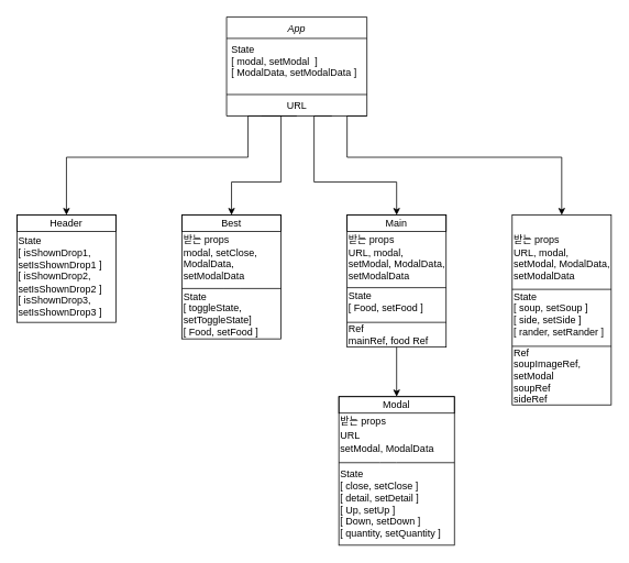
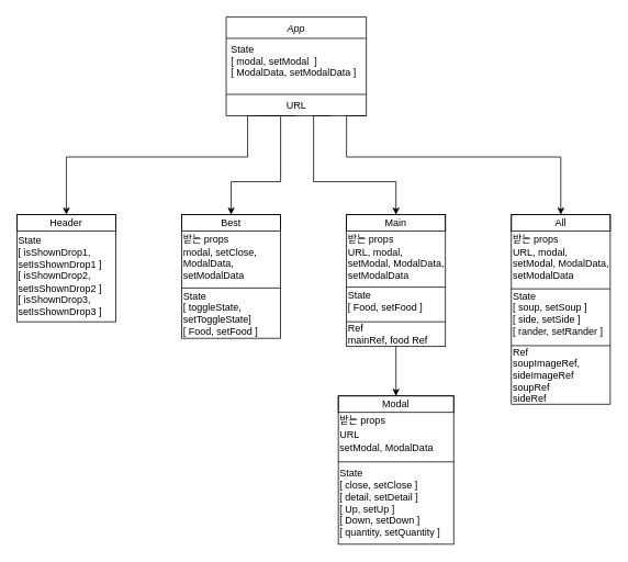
+ <mxCell id="18" value="All" style="text;html=1;fillColor=none;align=center;verticalAlign=middle;whiteSpace=wrap;rounded=0;strokeColor=#000000;" parent="1" vertex="1"><mxGeometry x="620" y="260" width="120" height="20" as="geometry" /></mxCell>
- <mxCell id="35" value="Ref&lt;br&gt;soupImageRef, setModal&lt;br&gt;soupRef&lt;br&gt;sideRef" style="text;html=1;strokeColor=none;fillColor=none;align=left;verticalAlign=middle;whiteSpace=wrap;rounded=0;" parent="1" vertex="1"><mxGeometry x="620" y="420" width="120" height="70" as="geometry" /></mxCell>
+ <mxCell id="35" value="Ref&lt;br&gt;soupImageRef, sideImageRef&lt;br&gt;soupRef&lt;br&gt;sideRef" style="text;html=1;strokeColor=none;fillColor=none;align=left;verticalAlign=middle;whiteSpace=wrap;rounded=0;" parent="1" vertex="1"><mxGeometry x="620" y="420" width="120" height="70" as="geometry" /></mxCell>
